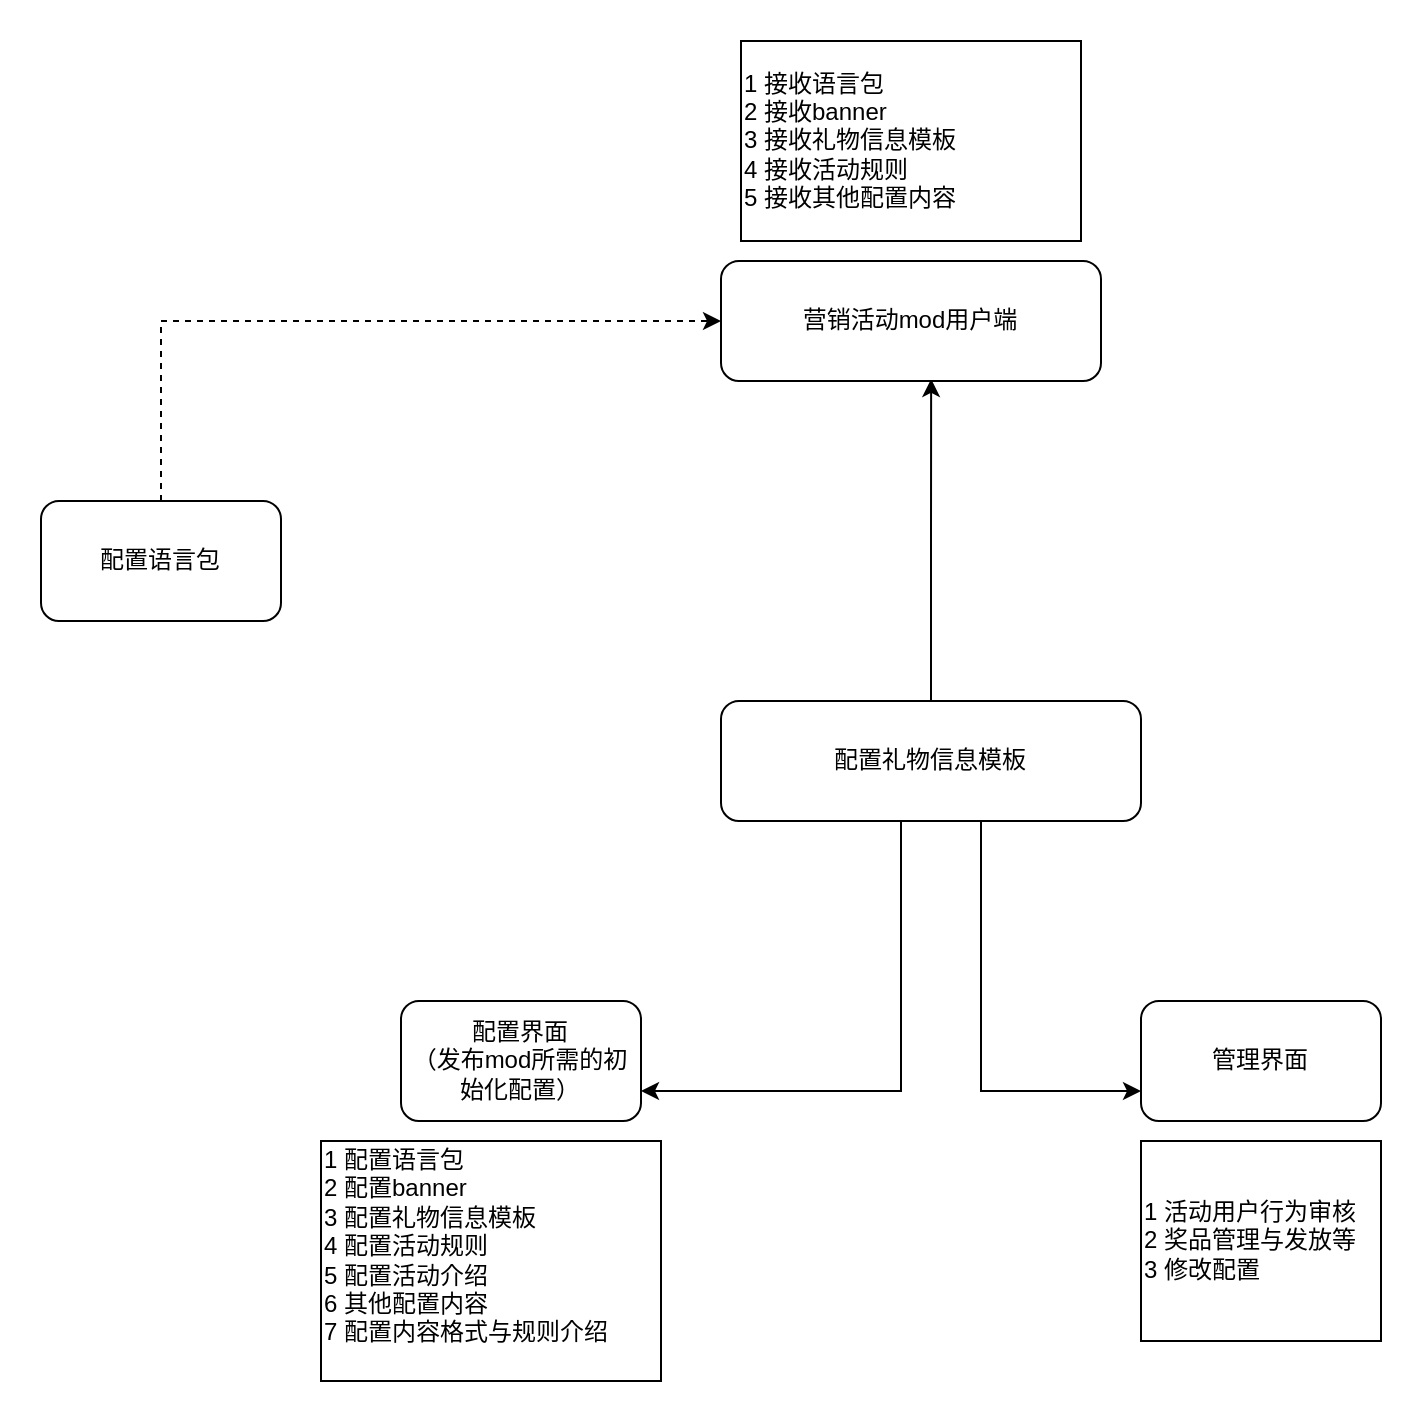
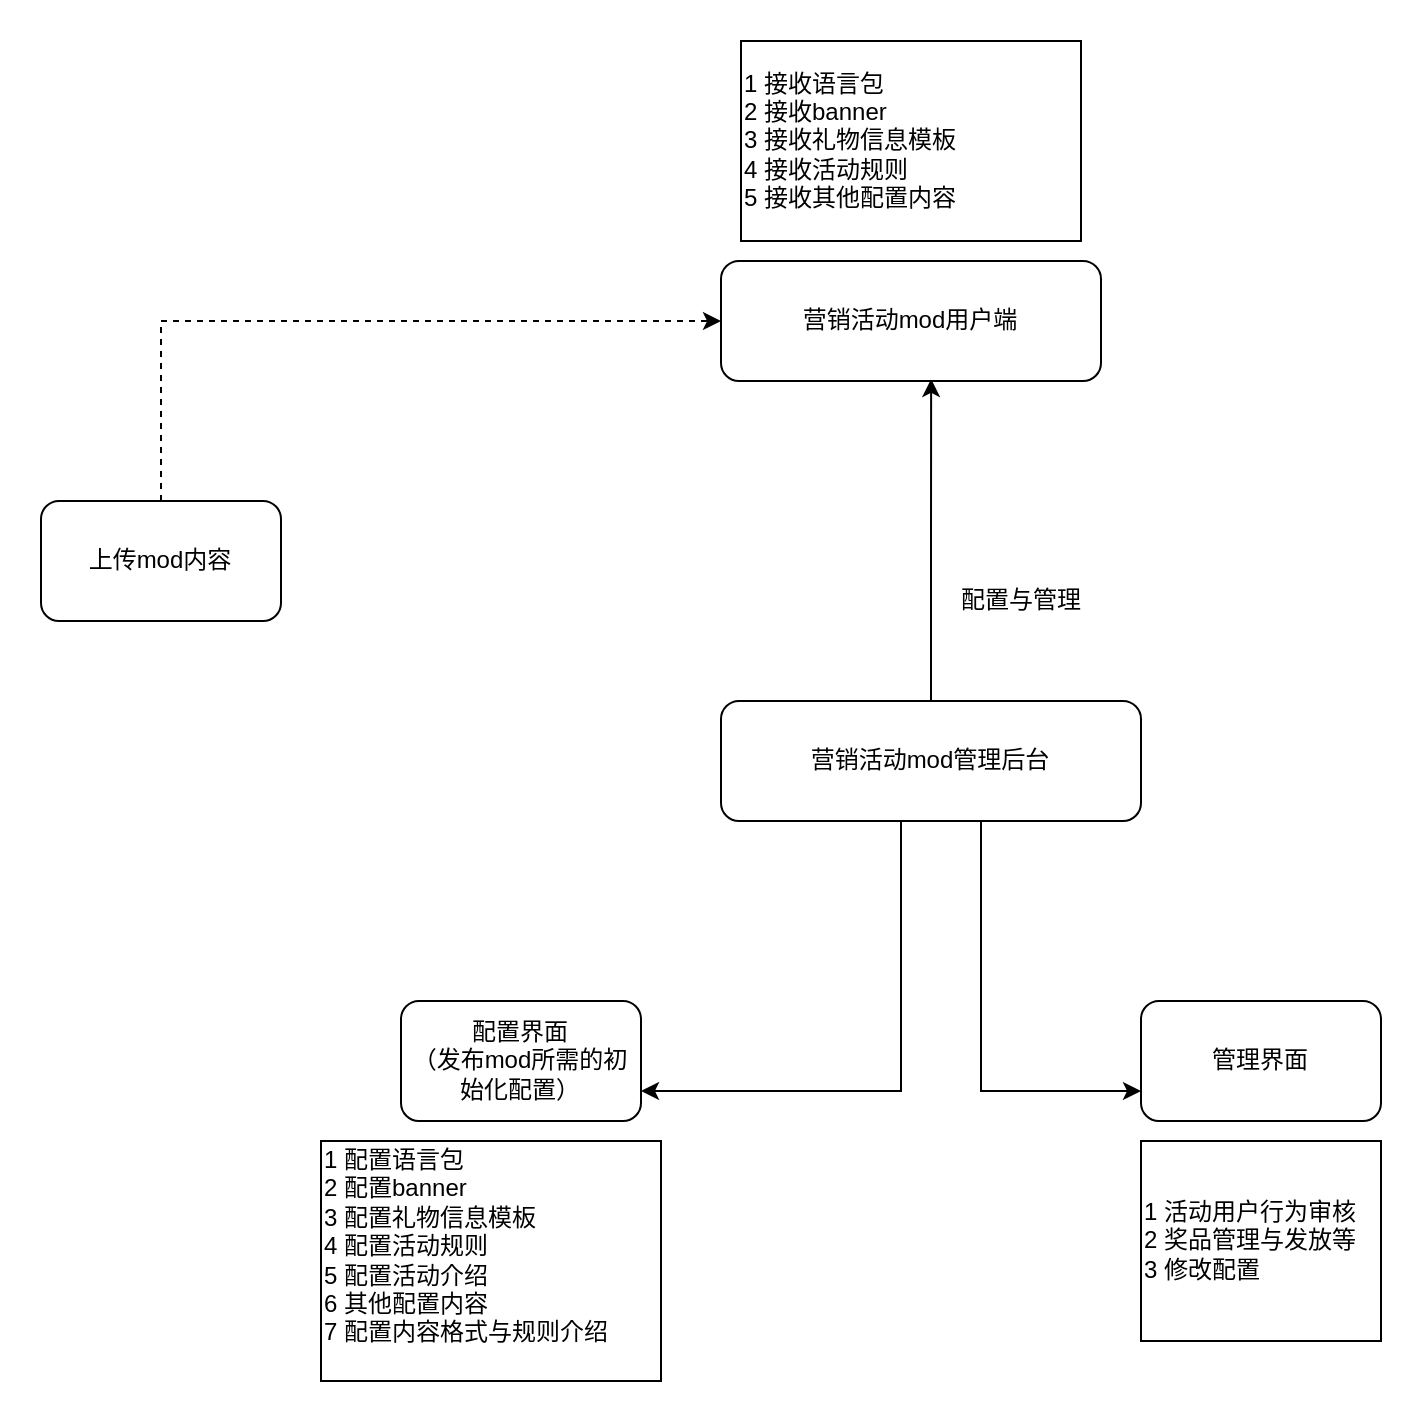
- <mxCell id="3" value="配置语言包" style="rounded=1;whiteSpace=wrap;html=1;" vertex="1" parent="1"><mxGeometry x="20" y="250" width="120" height="60" as="geometry" /></mxCell>
+ <mxCell id="3" value="上传mod内容" style="rounded=1;whiteSpace=wrap;html=1;" vertex="1" parent="1"><mxGeometry x="20" y="250" width="120" height="60" as="geometry" /></mxCell>
+ <mxCell id="9" value="配置与管理" style="text;html=1;align=center;verticalAlign=middle;resizable=0;points=[];autosize=1;" vertex="1" parent="1"><mxGeometry x="470" y="290" width="80" height="20" as="geometry" /></mxCell>
- <mxCell id="7" value="配置礼物信息模板" style="rounded=1;whiteSpace=wrap;html=1;" vertex="1" parent="1"><mxGeometry x="360" y="350" width="210" height="60" as="geometry" /></mxCell>
+ <mxCell id="7" value="营销活动mod管理后台" style="rounded=1;whiteSpace=wrap;html=1;" vertex="1" parent="1"><mxGeometry x="360" y="350" width="210" height="60" as="geometry" /></mxCell>
